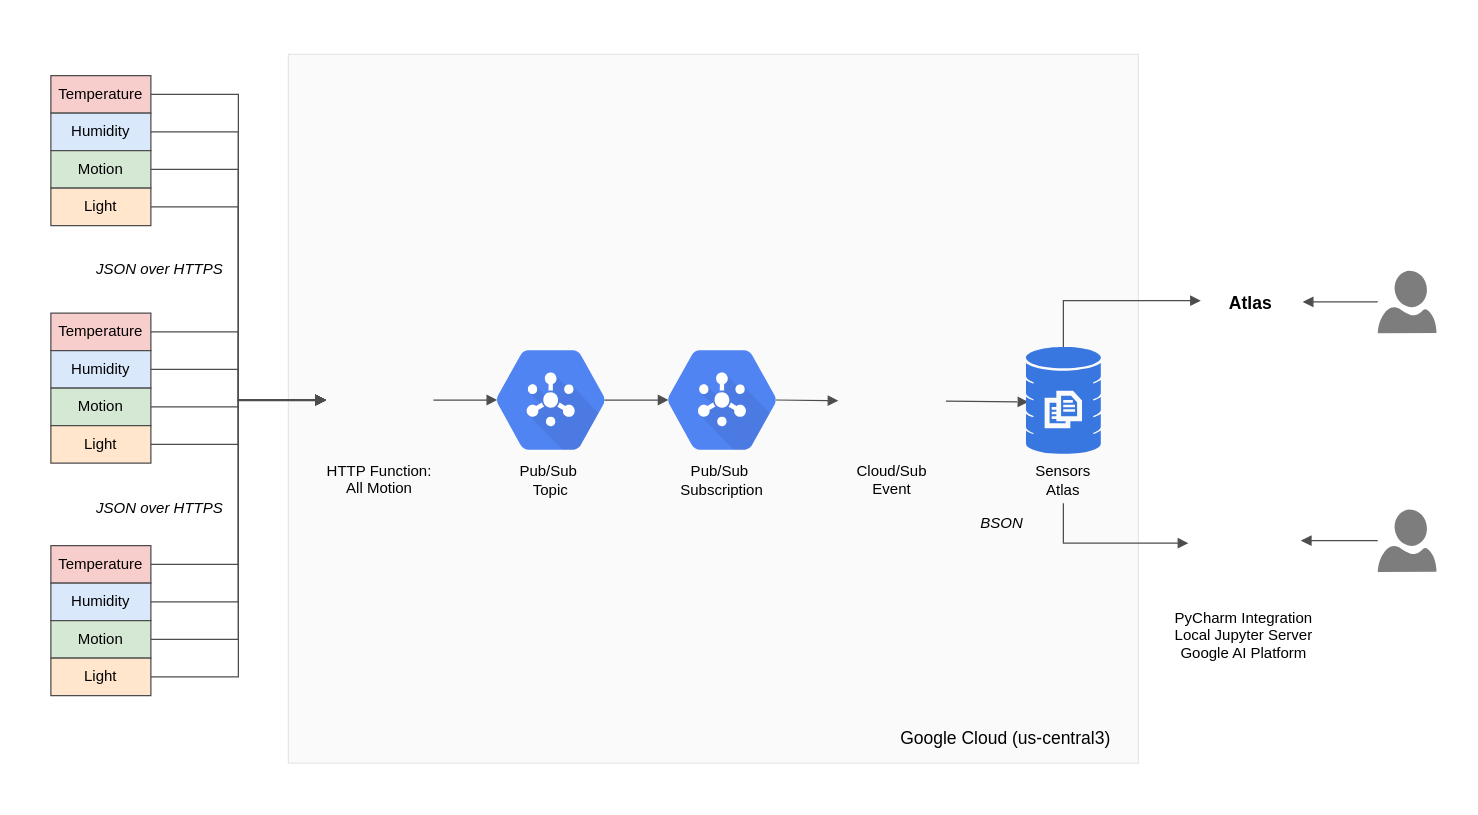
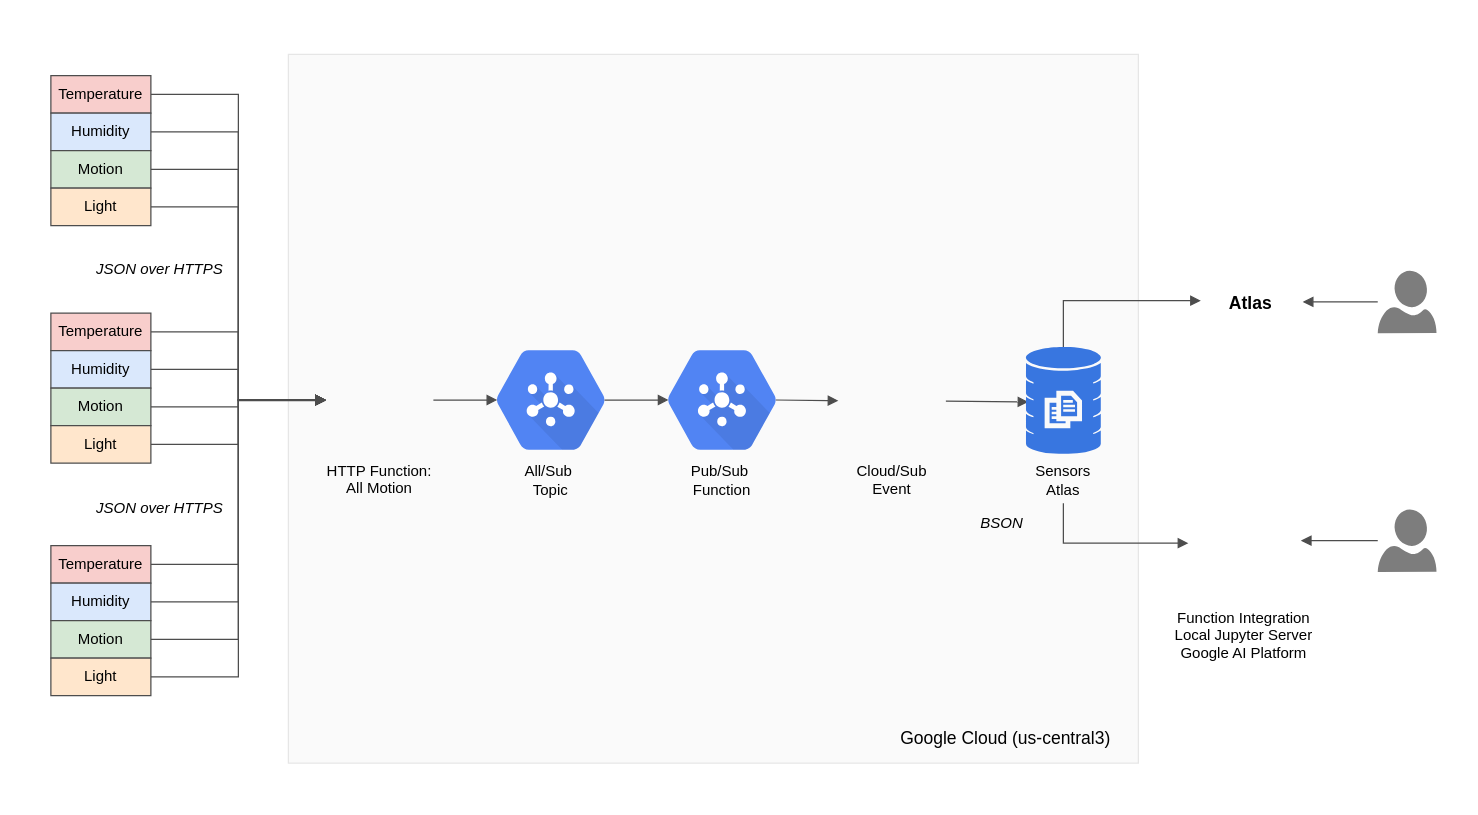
- <mxCell id="48" value="&lt;span&gt;Pub/Sub&amp;nbsp;&lt;br&gt;&lt;/span&gt;&lt;span&gt;&lt;span&gt;Topic&lt;/span&gt;&lt;/span&gt;" style="text;html=1;strokeColor=none;fillColor=none;align=center;verticalAlign=middle;whiteSpace=wrap;rounded=0;fontSize=12;" parent="1" vertex="1"><mxGeometry x="405" y="374" width="70" height="20" as="geometry" /></mxCell>
+ <mxCell id="48" value="&lt;span&gt;All/Sub&amp;nbsp;&lt;br&gt;&lt;/span&gt;&lt;span&gt;&lt;span&gt;Topic&lt;/span&gt;&lt;/span&gt;" style="text;html=1;strokeColor=none;fillColor=none;align=center;verticalAlign=middle;whiteSpace=wrap;rounded=0;fontSize=12;" parent="1" vertex="1"><mxGeometry x="405" y="374" width="70" height="20" as="geometry" /></mxCell>
- <mxCell id="50" value="&lt;span&gt;Pub/Sub&amp;nbsp;&lt;br&gt;&lt;/span&gt;&lt;span&gt;&lt;span&gt;Subscription&lt;/span&gt;&lt;/span&gt;" style="text;html=1;strokeColor=none;fillColor=none;align=center;verticalAlign=middle;whiteSpace=wrap;rounded=0;fontSize=12;" parent="1" vertex="1"><mxGeometry x="542" y="374" width="70" height="20" as="geometry" /></mxCell>
+ <mxCell id="50" value="&lt;span&gt;Pub/Sub&amp;nbsp;&lt;br&gt;&lt;/span&gt;&lt;span&gt;&lt;span&gt;Function&lt;/span&gt;&lt;/span&gt;" style="text;html=1;strokeColor=none;fillColor=none;align=center;verticalAlign=middle;whiteSpace=wrap;rounded=0;fontSize=12;" parent="1" vertex="1"><mxGeometry x="542" y="374" width="70" height="20" as="geometry" /></mxCell>
- <mxCell id="39" value="PyCharm Integration&#10;Local Jupyter Server&#10;Google AI Platform&#10;" style="shape=image;verticalLabelPosition=bottom;labelBackgroundColor=#ffffff;verticalAlign=top;aspect=fixed;imageAspect=0;image=https://upload.wikimedia.org/wikipedia/commons/thumb/3/38/Jupyter_logo.svg/883px-Jupyter_logo.svg.png;strokeColor=#4D4D4D;spacing=2;" parent="1" vertex="1"><mxGeometry x="953" y="384" width="83" height="96" as="geometry" /></mxCell>
+ <mxCell id="39" value="Function Integration&#10;Local Jupyter Server&#10;Google AI Platform&#10;" style="shape=image;verticalLabelPosition=bottom;labelBackgroundColor=#ffffff;verticalAlign=top;aspect=fixed;imageAspect=0;image=https://upload.wikimedia.org/wikipedia/commons/thumb/3/38/Jupyter_logo.svg/883px-Jupyter_logo.svg.png;strokeColor=#4D4D4D;spacing=2;" parent="1" vertex="1"><mxGeometry x="953" y="384" width="83" height="96" as="geometry" /></mxCell>
